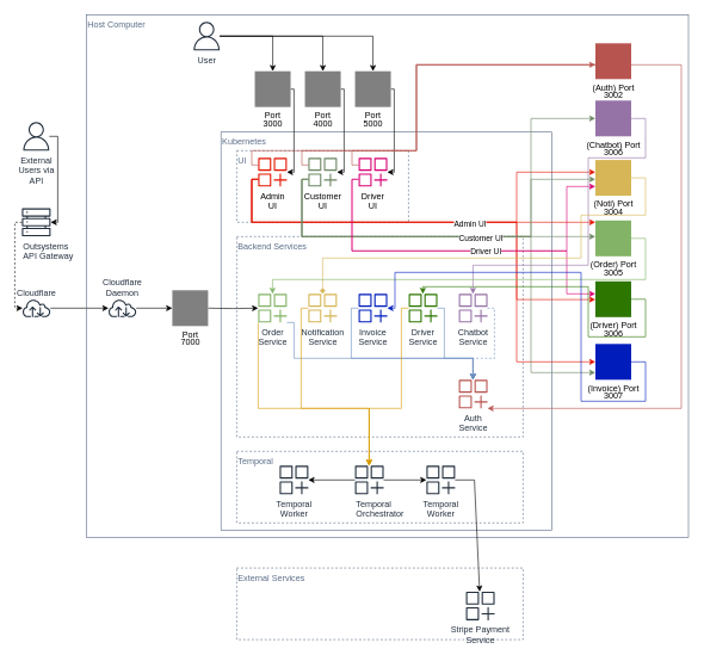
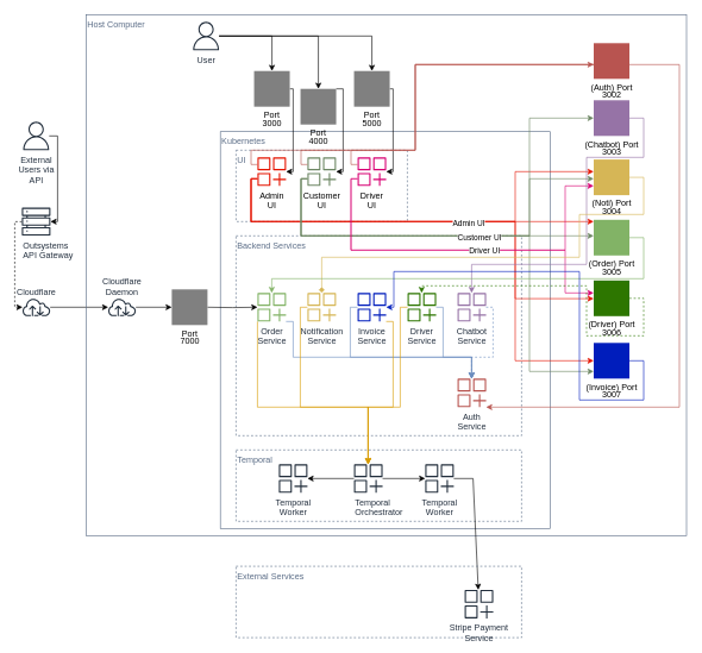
- <mxCell id="61" value="&lt;div style=&quot;line-height: 90%;&quot;&gt;Port&lt;br&gt;4000&lt;/div&gt;" style="fillColor=#808080;aspect=fixed;sketch=0;pointerEvents=1;shadow=0;dashed=0;html=1;strokeColor=none;labelPosition=center;verticalLabelPosition=bottom;outlineConnect=0;verticalAlign=top;align=center;shape=mxgraph.openstack.neutron_port;" vertex="1" parent="1"><mxGeometry x="425.26" y="99" width="50" height="50" as="geometry" /></mxCell>
+ <mxCell id="61" value="&lt;div style=&quot;line-height: 90%;&quot;&gt;Port&lt;br&gt;4000&lt;/div&gt;" style="fillColor=#808080;aspect=fixed;sketch=0;pointerEvents=1;shadow=0;dashed=0;html=1;strokeColor=none;labelPosition=center;verticalLabelPosition=bottom;outlineConnect=0;verticalAlign=top;align=center;shape=mxgraph.openstack.neutron_port;" vertex="1" parent="1"><mxGeometry x="420.26" y="124" width="50" height="50" as="geometry" /></mxCell>
- <mxCell id="74" value="&lt;div style=&quot;line-height: 90%;&quot;&gt;(Chatbot) Port&lt;br&gt;3006&lt;/div&gt;" style="fillColor=#9673A6;aspect=fixed;sketch=0;pointerEvents=1;shadow=0;dashed=0;html=1;strokeColor=none;labelPosition=center;verticalLabelPosition=bottom;outlineConnect=0;verticalAlign=top;align=center;shape=mxgraph.openstack.neutron_port;" vertex="1" parent="1"><mxGeometry x="831" y="140" width="50" height="50" as="geometry" /></mxCell>
+ <mxCell id="74" value="&lt;div style=&quot;line-height: 90%;&quot;&gt;(Chatbot) Port&lt;br&gt;3003&lt;/div&gt;" style="fillColor=#9673A6;aspect=fixed;sketch=0;pointerEvents=1;shadow=0;dashed=0;html=1;strokeColor=none;labelPosition=center;verticalLabelPosition=bottom;outlineConnect=0;verticalAlign=top;align=center;shape=mxgraph.openstack.neutron_port;" vertex="1" parent="1"><mxGeometry x="831" y="140" width="50" height="50" as="geometry" /></mxCell>
- <mxCell id="71" style="edgeStyle=orthogonalEdgeStyle;rounded=0;orthogonalLoop=1;jettySize=auto;html=1;fillColor=#60a917;strokeColor=#2D7600;" edge="1" parent="1" source="72" target="47"><mxGeometry relative="1" as="geometry"><Array as="points"><mxPoint x="901" y="417" /><mxPoint x="901" y="470" /><mxPoint x="821" y="470" /><mxPoint x="821" y="400" /><mxPoint x="590" y="400" /></Array></mxGeometry></mxCell>
+ <mxCell id="71" style="edgeStyle=orthogonalEdgeStyle;rounded=0;orthogonalLoop=1;jettySize=auto;html=1;fillColor=#60a917;strokeColor=#2D7600;dashed=1;" edge="1" parent="1" source="72" target="47"><mxGeometry relative="1" as="geometry"><Array as="points"><mxPoint x="901" y="417" /><mxPoint x="901" y="470" /><mxPoint x="821" y="470" /><mxPoint x="821" y="400" /><mxPoint x="590" y="400" /></Array></mxGeometry></mxCell>
+ <mxCell id="43" style="edgeStyle=orthogonalEdgeStyle;rounded=0;orthogonalLoop=1;jettySize=auto;html=1;fillColor=#ffe6cc;strokeColor=#d79b00;" edge="1" parent="1" source="44" target="53"><mxGeometry relative="1" as="geometry"><Array as="points"><mxPoint x="550" y="450" /><mxPoint x="550" y="570" /><mxPoint x="515" y="570" /></Array></mxGeometry></mxCell>
